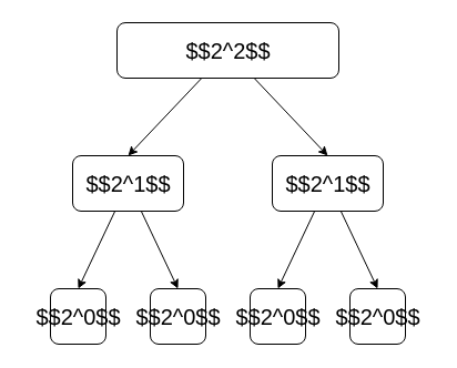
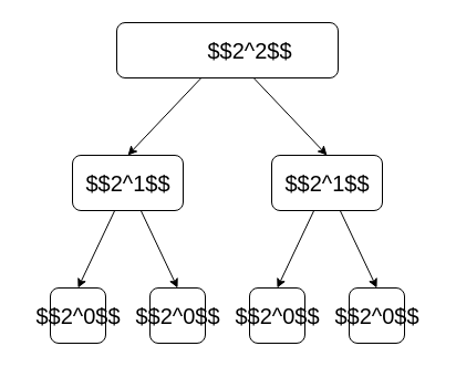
- <mxCell id="15" value="$$2^2$$" style="text;html=1;align=center;verticalAlign=middle;resizable=0;points=[];autosize=1;strokeColor=none;fillColor=none;fontSize=20;" vertex="1" parent="1"><mxGeometry x="155" y="25" width="100" height="40" as="geometry" /></mxCell>
+ <mxCell id="15" value="$$2^2$$" style="text;html=1;align=center;verticalAlign=middle;resizable=0;points=[];autosize=1;strokeColor=none;fillColor=none;fontSize=20;" vertex="1" parent="1"><mxGeometry x="175" y="25" width="100" height="40" as="geometry" /></mxCell>
